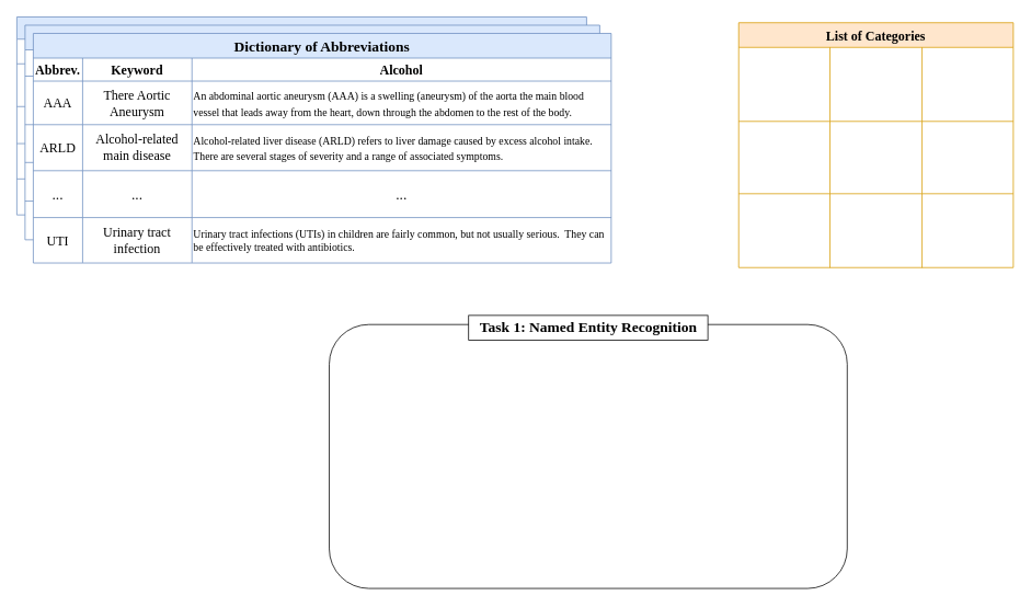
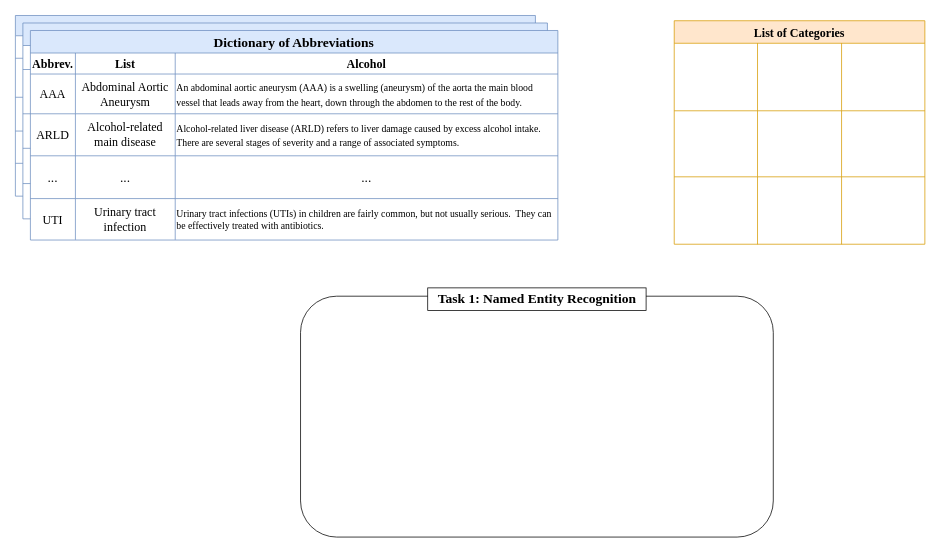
- <mxCell id="47" value="Keyword" style="shape=partialRectangle;html=1;whiteSpace=wrap;connectable=0;strokeColor=inherit;overflow=hidden;fillColor=none;top=0;left=0;bottom=0;right=0;pointerEvents=1;fontSize=16;fontStyle=1;fontFamily=Times New Roman;" vertex="1" parent="45"><mxGeometry x="60" width="133" height="28" as="geometry"><mxRectangle width="133" height="28" as="alternateBounds" /></mxGeometry></mxCell>
+ <mxCell id="47" value="List" style="shape=partialRectangle;html=1;whiteSpace=wrap;connectable=0;strokeColor=inherit;overflow=hidden;fillColor=none;top=0;left=0;bottom=0;right=0;pointerEvents=1;fontSize=16;fontStyle=1;fontFamily=Times New Roman;" vertex="1" parent="45"><mxGeometry x="60" width="133" height="28" as="geometry"><mxRectangle width="133" height="28" as="alternateBounds" /></mxGeometry></mxCell>
- <mxCell id="51" value="There Aortic Aneurysm" style="shape=partialRectangle;html=1;whiteSpace=wrap;connectable=0;strokeColor=inherit;overflow=hidden;fillColor=none;top=0;left=0;bottom=0;right=0;pointerEvents=1;fontSize=16;fontFamily=Times New Roman;" vertex="1" parent="49"><mxGeometry x="60" width="133" height="53" as="geometry"><mxRectangle width="133" height="53" as="alternateBounds" /></mxGeometry></mxCell>
+ <mxCell id="51" value="Abdominal Aortic Aneurysm" style="shape=partialRectangle;html=1;whiteSpace=wrap;connectable=0;strokeColor=inherit;overflow=hidden;fillColor=none;top=0;left=0;bottom=0;right=0;pointerEvents=1;fontSize=16;fontFamily=Times New Roman;" vertex="1" parent="49"><mxGeometry x="60" width="133" height="53" as="geometry"><mxRectangle width="133" height="53" as="alternateBounds" /></mxGeometry></mxCell>
